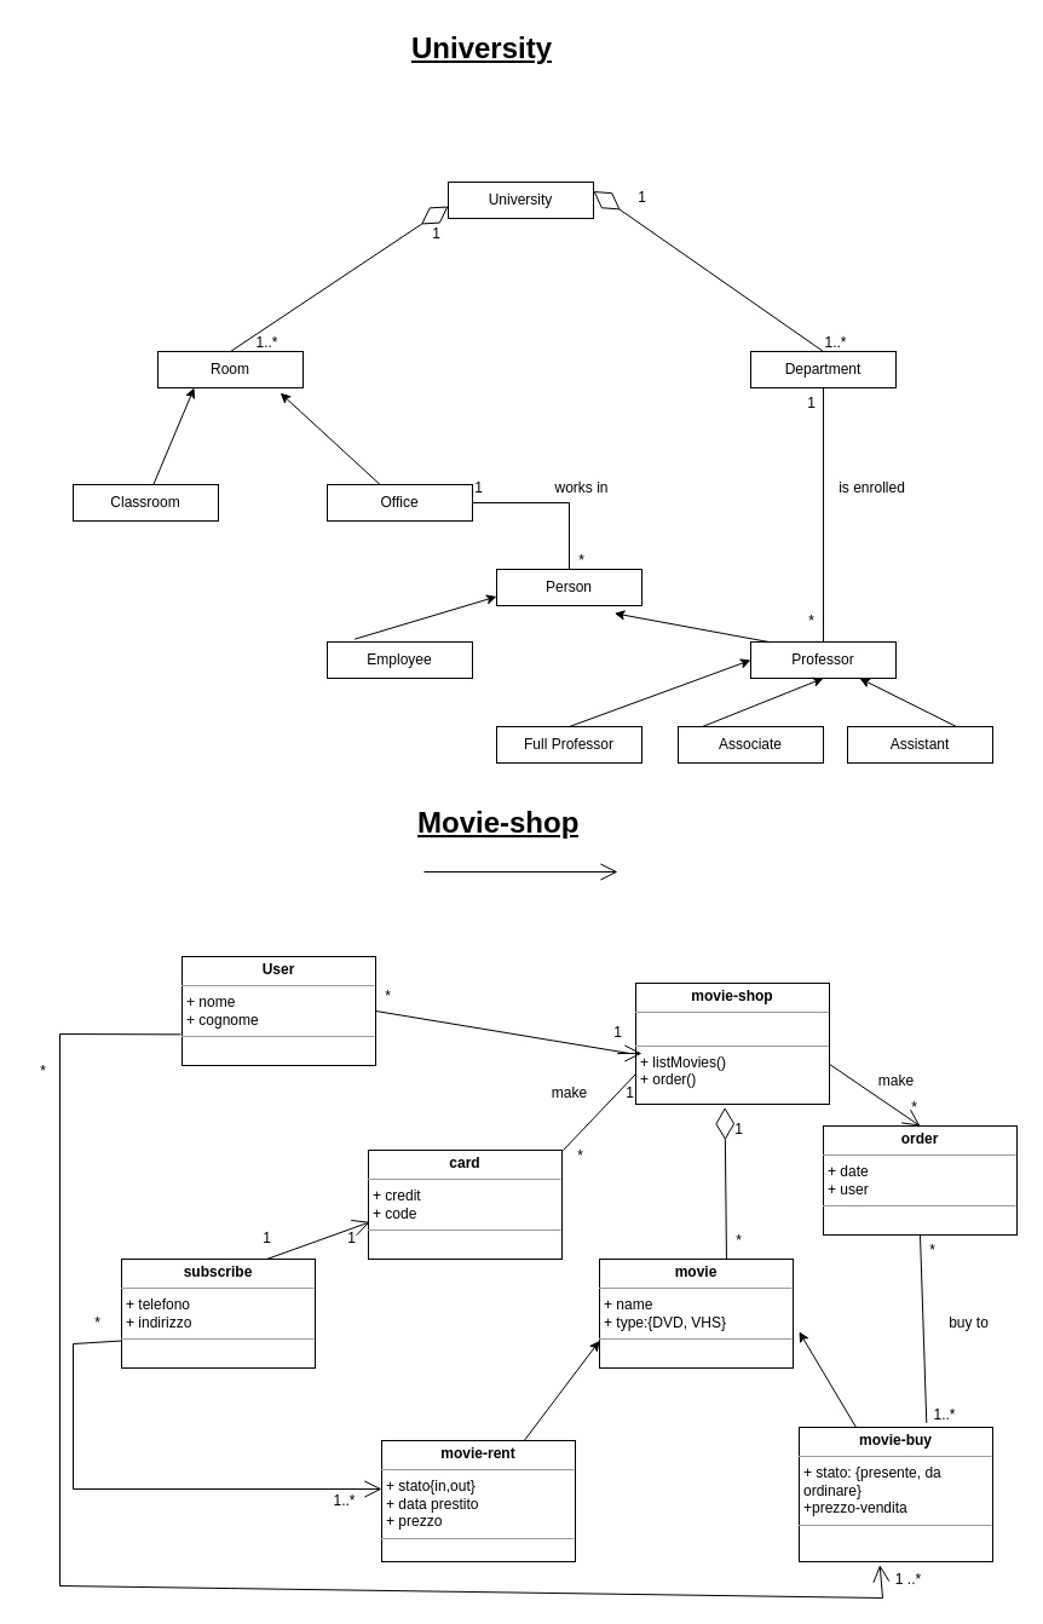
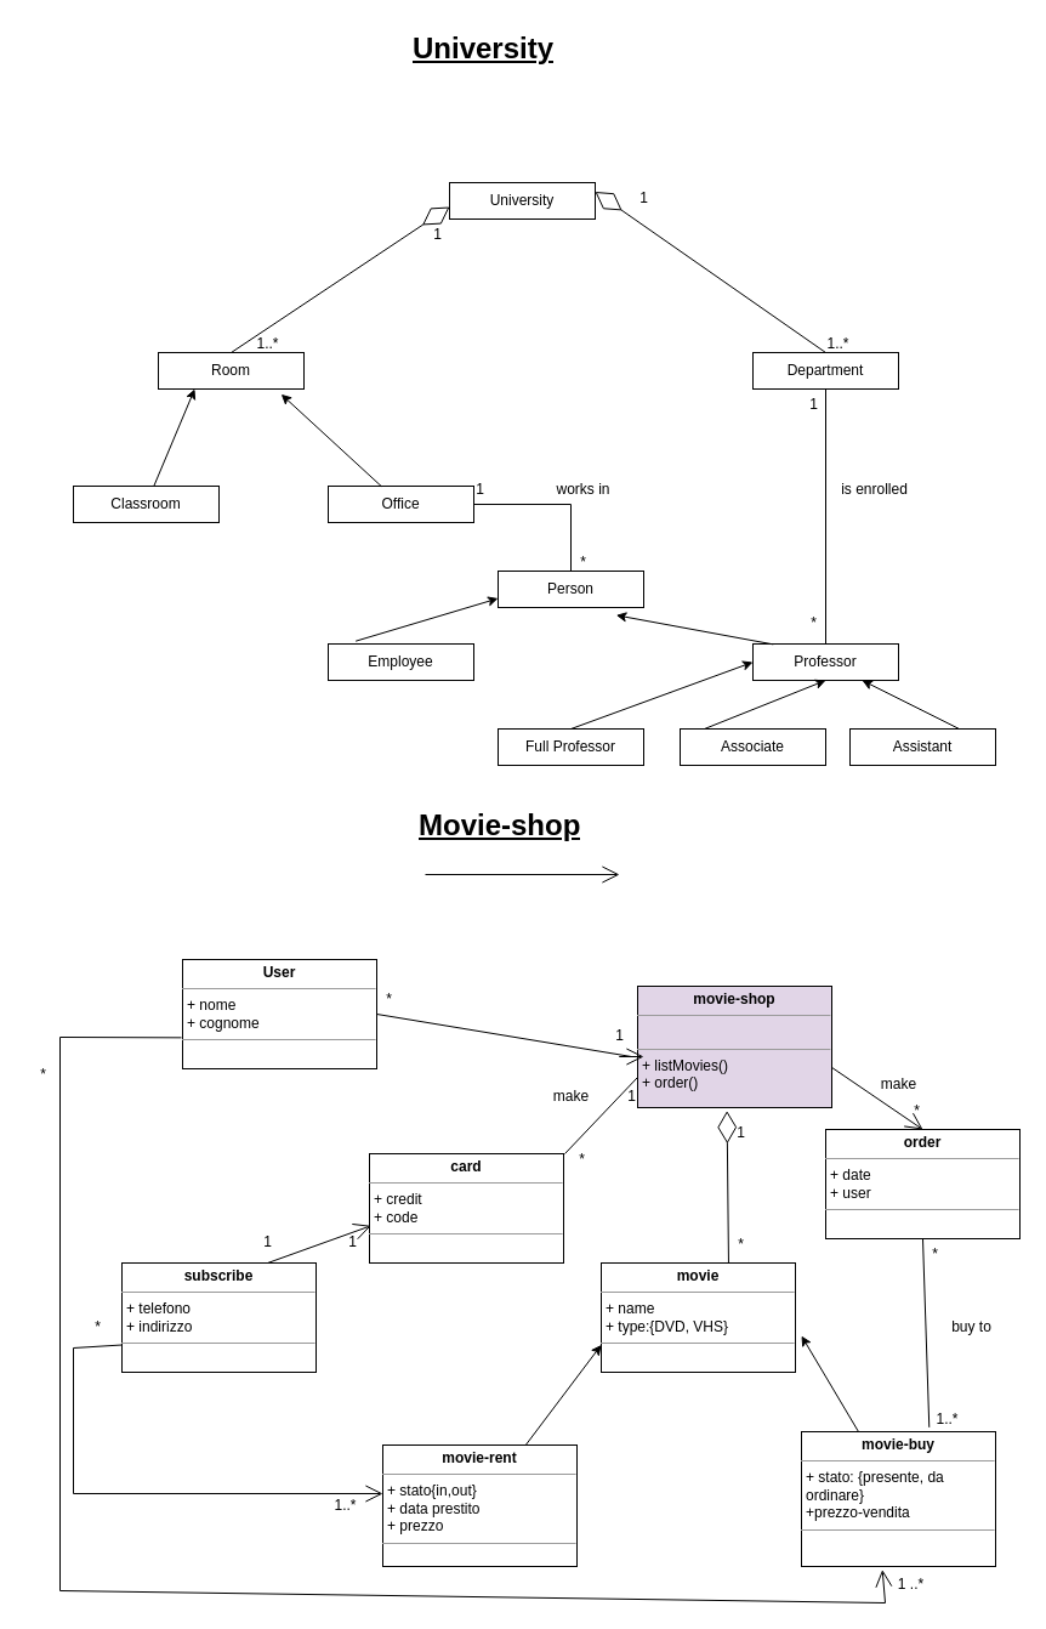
- <mxCell id="37" value="&lt;p style=&quot;margin:0px;margin-top:4px;text-align:center;&quot;&gt;&lt;b&gt;movie-shop&lt;/b&gt;&lt;/p&gt;&lt;hr size=&quot;1&quot;&gt;&lt;p style=&quot;margin:0px;margin-left:4px;&quot;&gt;&lt;br&gt;&lt;/p&gt;&lt;hr size=&quot;1&quot;&gt;&lt;p style=&quot;margin:0px;margin-left:4px;&quot;&gt;+ listMovies()&lt;/p&gt;&lt;p style=&quot;margin:0px;margin-left:4px;&quot;&gt;+ order()&lt;/p&gt;&lt;p style=&quot;margin:0px;margin-left:4px;&quot;&gt;&lt;br&gt;&lt;/p&gt;" style="verticalAlign=top;align=left;overflow=fill;fontSize=12;fontFamily=Helvetica;html=1;whiteSpace=wrap;" vertex="1" parent="1"><mxGeometry x="525" y="812" width="160" height="100" as="geometry" /></mxCell>
+ <mxCell id="37" value="&lt;p style=&quot;margin:0px;margin-top:4px;text-align:center;&quot;&gt;&lt;b&gt;movie-shop&lt;/b&gt;&lt;/p&gt;&lt;hr size=&quot;1&quot;&gt;&lt;p style=&quot;margin:0px;margin-left:4px;&quot;&gt;&lt;br&gt;&lt;/p&gt;&lt;hr size=&quot;1&quot;&gt;&lt;p style=&quot;margin:0px;margin-left:4px;&quot;&gt;+ listMovies()&lt;/p&gt;&lt;p style=&quot;margin:0px;margin-left:4px;&quot;&gt;+ order()&lt;/p&gt;&lt;p style=&quot;margin:0px;margin-left:4px;&quot;&gt;&lt;br&gt;&lt;/p&gt;" style="verticalAlign=top;align=left;overflow=fill;fontSize=12;fontFamily=Helvetica;html=1;whiteSpace=wrap;fillColor=#e1d5e7;" vertex="1" parent="1"><mxGeometry x="525" y="812" width="160" height="100" as="geometry" /></mxCell>
